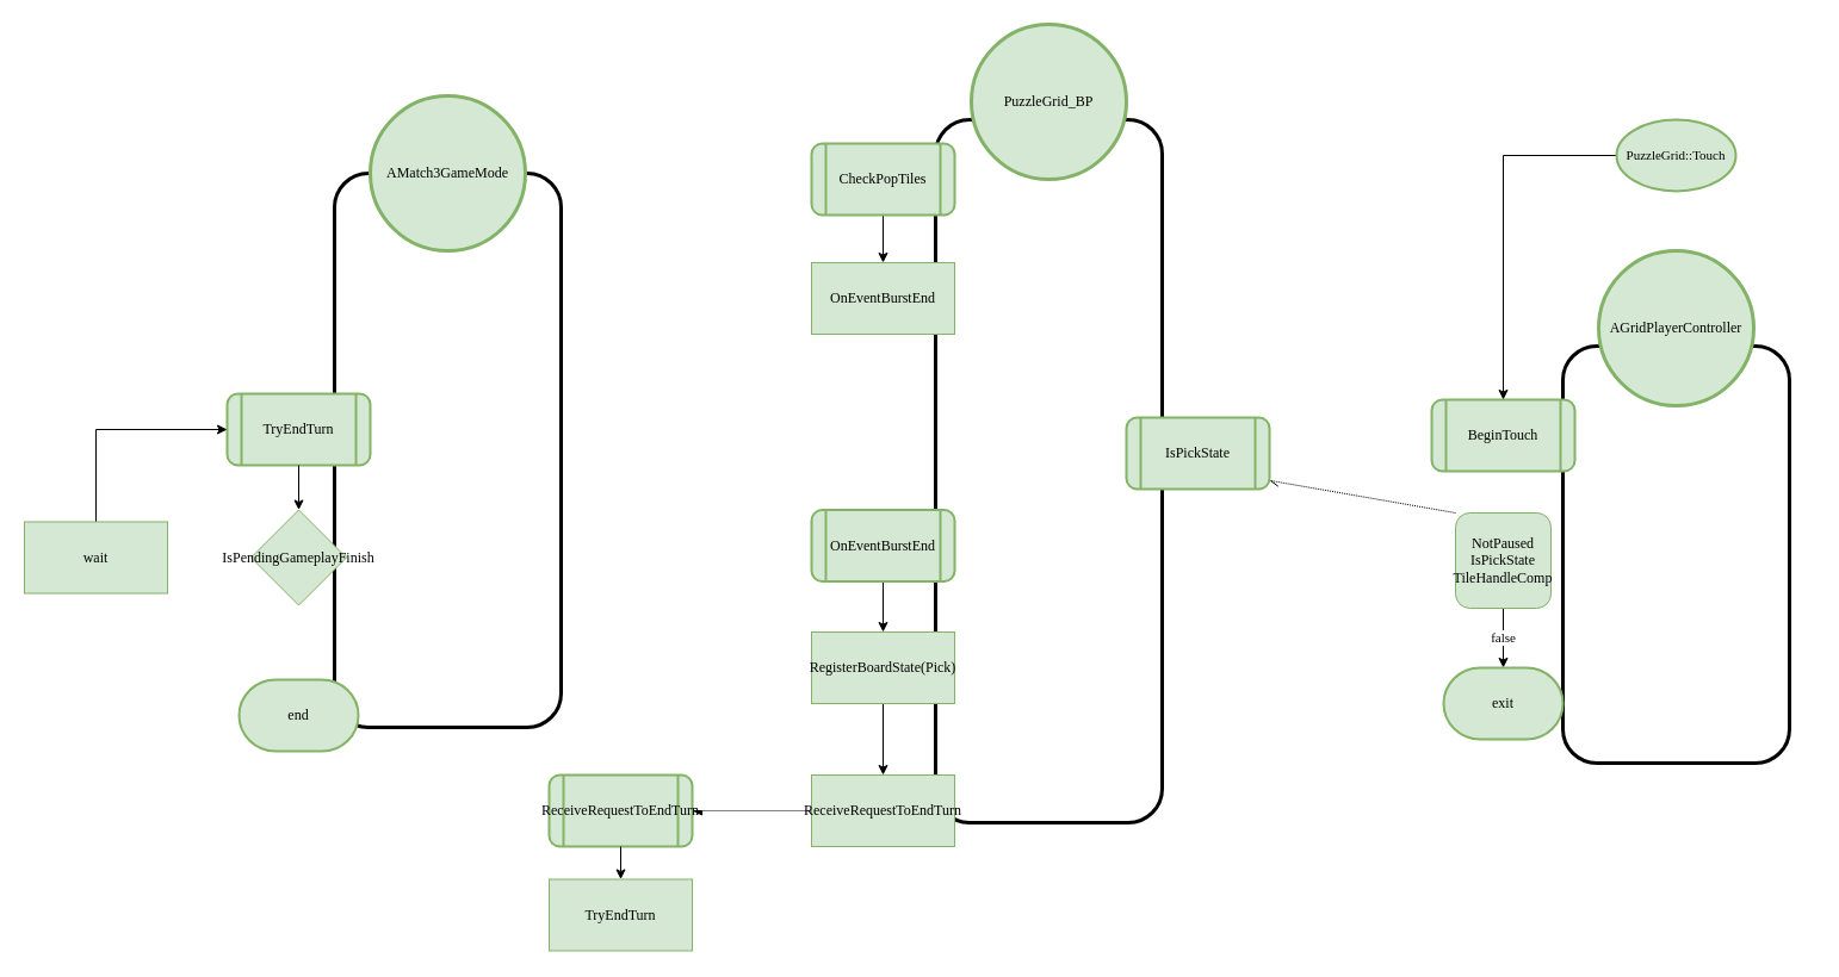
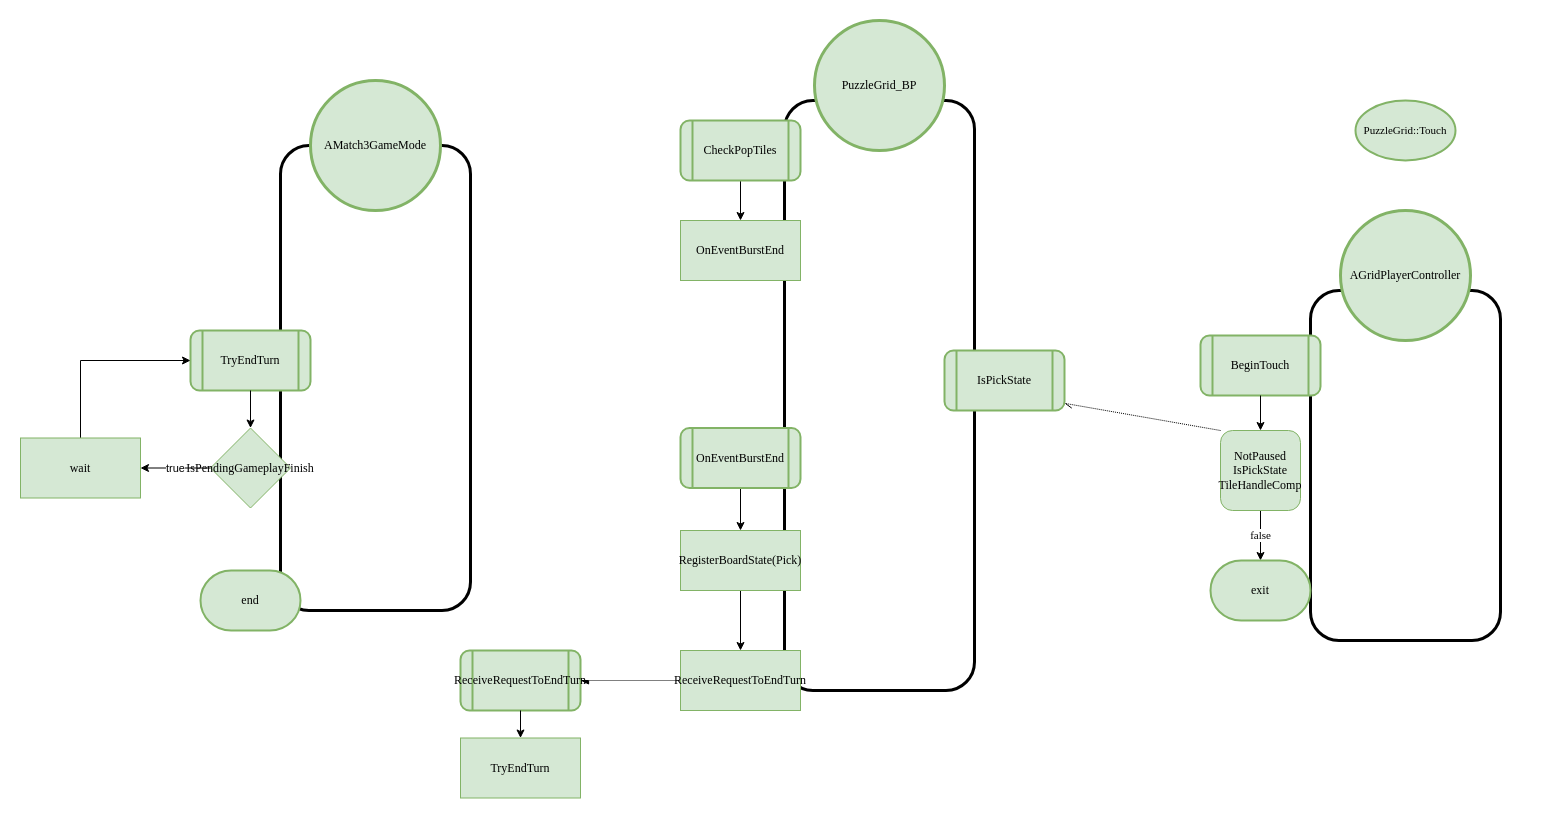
- <mxCell id="19" style="edgeStyle=orthogonalEdgeStyle;rounded=0;orthogonalLoop=1;jettySize=auto;html=1;exitX=0;exitY=0.5;exitDx=0;exitDy=0;entryX=0.5;entryY=0;entryDx=0;entryDy=0;exitPerimeter=0;" edge="1" parent="1" source="23" target="5"><mxGeometry relative="1" as="geometry" /></mxCell>
+ <mxCell id="6" style="edgeStyle=orthogonalEdgeStyle;rounded=0;orthogonalLoop=1;jettySize=auto;html=1;exitX=0.5;exitY=1;exitDx=0;exitDy=0;entryX=0.5;entryY=0;entryDx=0;entryDy=0;endArrow=classic;endFill=1;fontFamily=SF Mono;" parent="1" source="5" target="10" edge="1"><mxGeometry relative="1" as="geometry" /></mxCell>
+ <mxCell id="27" value="true" style="edgeStyle=orthogonalEdgeStyle;rounded=0;orthogonalLoop=1;jettySize=auto;html=1;exitX=0;exitY=0.5;exitDx=0;exitDy=0;entryX=1;entryY=0.5;entryDx=0;entryDy=0;" edge="1" parent="1" source="28" target="37"><mxGeometry relative="1" as="geometry" /></mxCell>
